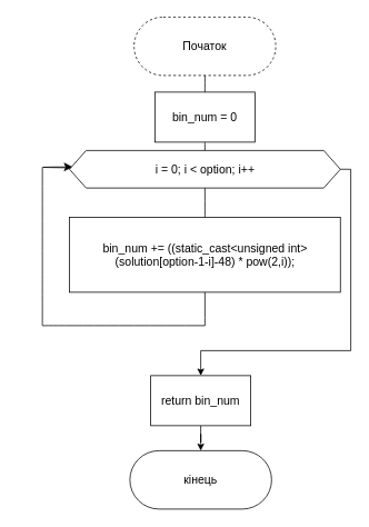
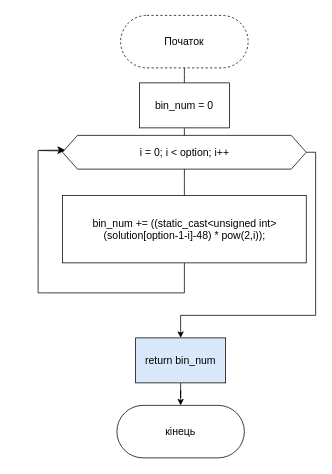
- <mxCell id="9" value="return bin_num" style="rounded=0;whiteSpace=wrap;html=1;fontSize=14;" vertex="1" parent="1"><mxGeometry x="180" y="450" width="120" height="60" as="geometry" /></mxCell>
+ <mxCell id="9" value="return bin_num" style="rounded=0;whiteSpace=wrap;html=1;fontSize=14;fillColor=#dae8fc;" vertex="1" parent="1"><mxGeometry x="180" y="450" width="120" height="60" as="geometry" /></mxCell>
